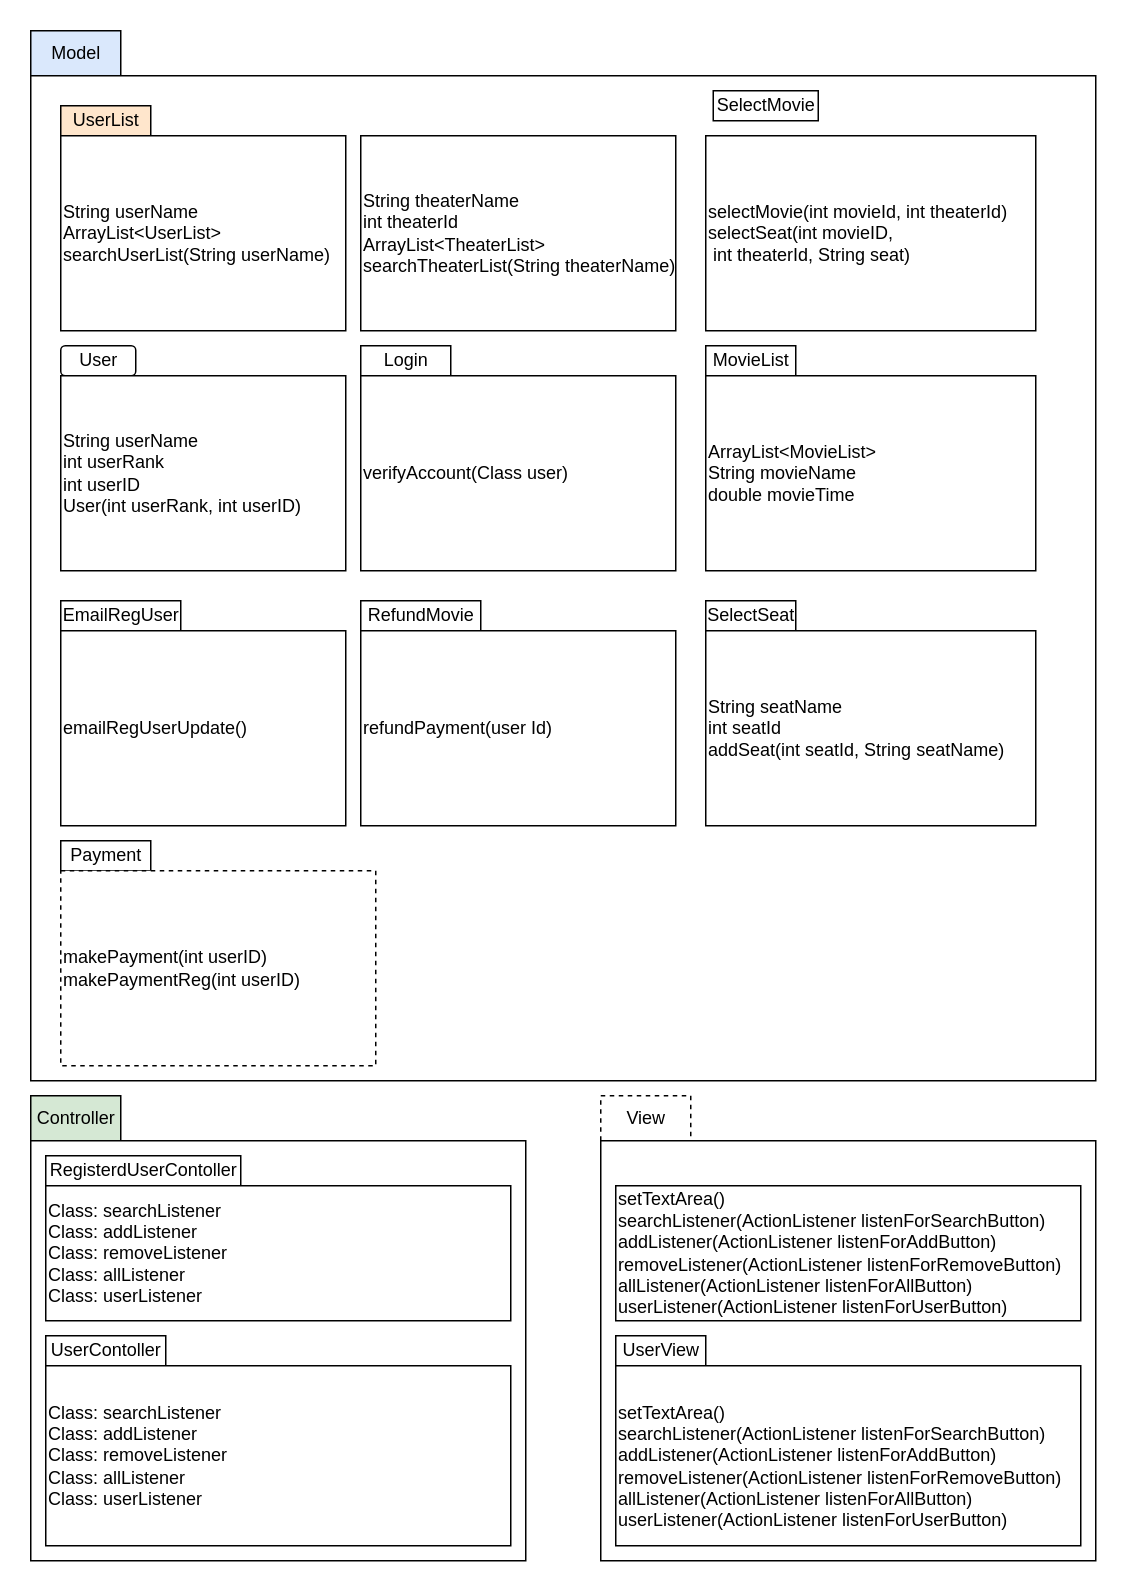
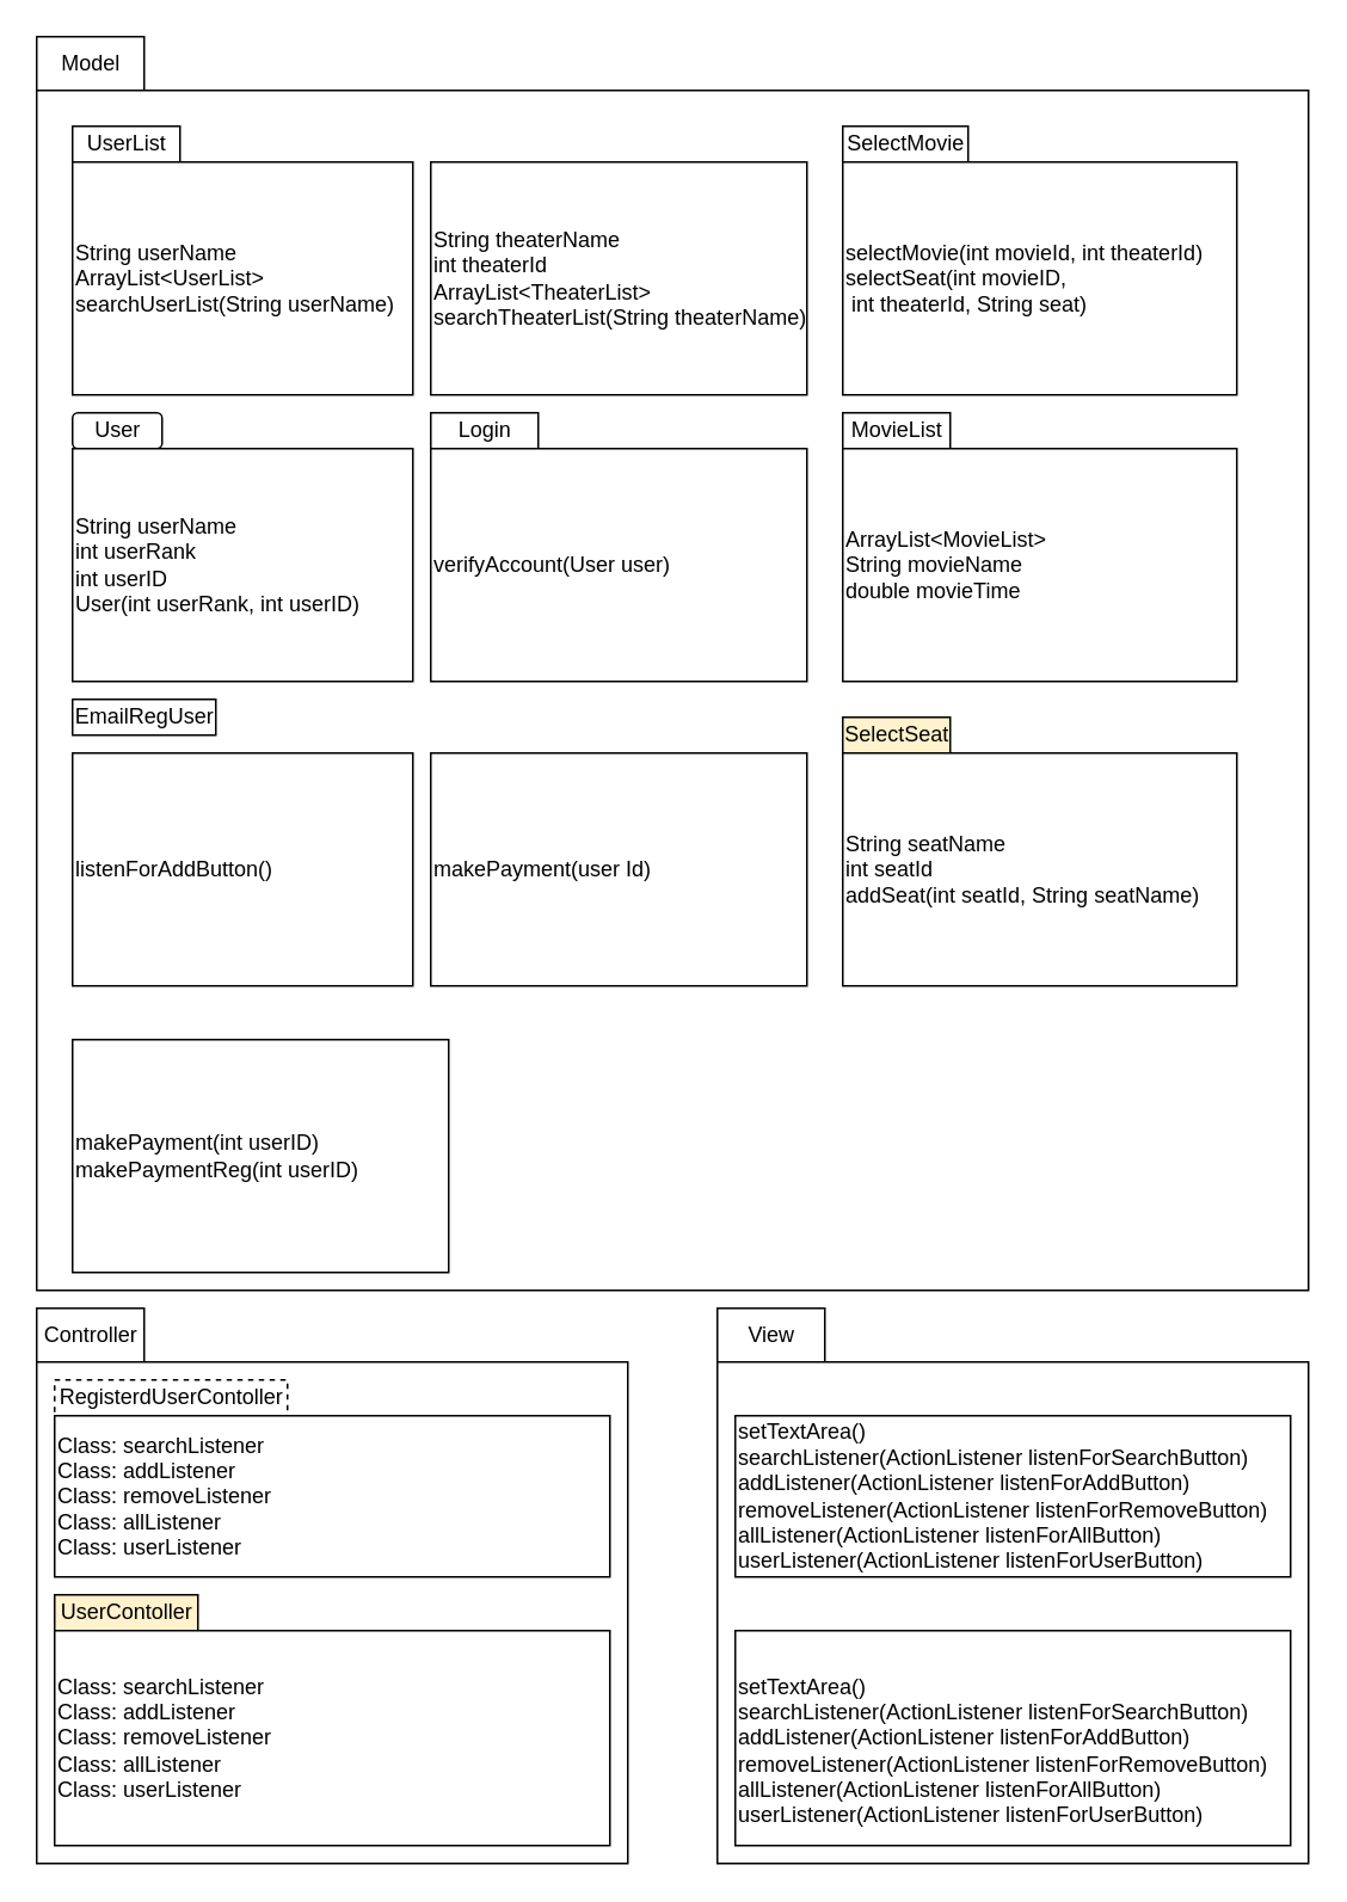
- <mxCell id="2" value="Model" style="html=1;fillColor=#dae8fc;" vertex="1" parent="1"><mxGeometry x="20" y="20" width="60" height="30" as="geometry" /></mxCell>
+ <mxCell id="2" value="Model" style="html=1;" vertex="1" parent="1"><mxGeometry x="20" y="20" width="60" height="30" as="geometry" /></mxCell>
- <mxCell id="15" value="SelectMovie" style="html=1;" vertex="1" parent="1"><mxGeometry x="475" y="60" width="70" height="20" as="geometry" /></mxCell>
+ <mxCell id="15" value="SelectMovie" style="html=1;" vertex="1" parent="1"><mxGeometry x="470" y="70" width="70" height="20" as="geometry" /></mxCell>
- <mxCell id="13" value="UserList" style="html=1;fillColor=#ffe6cc;" vertex="1" parent="1"><mxGeometry x="40" y="70" width="60" height="20" as="geometry" /></mxCell>
+ <mxCell id="13" value="UserList" style="html=1;" vertex="1" parent="1"><mxGeometry x="40" y="70" width="60" height="20" as="geometry" /></mxCell>
- <mxCell id="24" value="verifyAccount(Class user)" style="html=1;align=left;" vertex="1" parent="1"><mxGeometry x="240" y="250" width="210" height="130" as="geometry" /></mxCell>
+ <mxCell id="24" value="verifyAccount(User user)" style="html=1;align=left;" vertex="1" parent="1"><mxGeometry x="240" y="250" width="210" height="130" as="geometry" /></mxCell>
- <mxCell id="17" value="EmailRegUser" style="html=1;" vertex="1" parent="1"><mxGeometry x="40" y="400" width="80" height="20" as="geometry" /></mxCell>
+ <mxCell id="17" value="EmailRegUser" style="html=1;" vertex="1" parent="1"><mxGeometry x="40" y="390" width="80" height="20" as="geometry" /></mxCell>
- <mxCell id="18" value="RefundMovie" style="html=1;" vertex="1" parent="1"><mxGeometry x="240" y="400" width="80" height="20" as="geometry" /></mxCell>
- <mxCell id="16" value="SelectSeat" style="html=1;" vertex="1" parent="1"><mxGeometry x="470" y="400" width="60" height="20" as="geometry" /></mxCell>
+ <mxCell id="16" value="SelectSeat" style="html=1;fillColor=#fff2cc;" vertex="1" parent="1"><mxGeometry x="470" y="400" width="60" height="20" as="geometry" /></mxCell>
- <mxCell id="26" value="emailRegUserUpdate()" style="html=1;align=left;" vertex="1" parent="1"><mxGeometry x="40" y="420" width="190" height="130" as="geometry" /></mxCell>
+ <mxCell id="26" value="listenForAddButton()" style="html=1;align=left;" vertex="1" parent="1"><mxGeometry x="40" y="420" width="190" height="130" as="geometry" /></mxCell>
- <mxCell id="27" value="refundPayment(user Id)" style="html=1;align=left;" vertex="1" parent="1"><mxGeometry x="240" y="420" width="210" height="130" as="geometry" /></mxCell>
+ <mxCell id="27" value="makePayment(user Id)" style="html=1;align=left;" vertex="1" parent="1"><mxGeometry x="240" y="420" width="210" height="130" as="geometry" /></mxCell>
- <mxCell id="19" value="Payment" style="html=1;" vertex="1" parent="1"><mxGeometry x="40" y="560" width="60" height="20" as="geometry" /></mxCell>
- <mxCell id="29" value="makePayment(int userID)&lt;br&gt;makePaymentReg(int userID)" style="html=1;align=left;dashed=1;" vertex="1" parent="1"><mxGeometry x="40" y="580" width="210" height="130" as="geometry" /></mxCell>
+ <mxCell id="29" value="makePayment(int userID)&lt;br&gt;makePaymentReg(int userID)" style="html=1;align=left;" vertex="1" parent="1"><mxGeometry x="40" y="580" width="210" height="130" as="geometry" /></mxCell>
- <mxCell id="4" value="Controller" style="html=1;fillColor=#d5e8d4;" vertex="1" parent="1"><mxGeometry x="20" y="730" width="60" height="30" as="geometry" /></mxCell>
+ <mxCell id="4" value="Controller" style="html=1;" vertex="1" parent="1"><mxGeometry x="20" y="730" width="60" height="30" as="geometry" /></mxCell>
- <mxCell id="3" value="View" style="html=1;dashed=1;" vertex="1" parent="1"><mxGeometry x="400" y="730" width="60" height="30" as="geometry" /></mxCell>
+ <mxCell id="3" value="View" style="html=1;" vertex="1" parent="1"><mxGeometry x="400" y="730" width="60" height="30" as="geometry" /></mxCell>
- <mxCell id="10" value="RegisterdUserContoller" style="html=1;" vertex="1" parent="1"><mxGeometry x="30" y="770" width="130" height="20" as="geometry" /></mxCell>
+ <mxCell id="10" value="RegisterdUserContoller" style="html=1;dashed=1;" vertex="1" parent="1"><mxGeometry x="30" y="770" width="130" height="20" as="geometry" /></mxCell>
- <mxCell id="9" value="UserContoller" style="html=1;" vertex="1" parent="1"><mxGeometry x="30" y="890" width="80" height="20" as="geometry" /></mxCell>
+ <mxCell id="9" value="UserContoller" style="html=1;fillColor=#fff2cc;" vertex="1" parent="1"><mxGeometry x="30" y="890" width="80" height="20" as="geometry" /></mxCell>
- <mxCell id="8" value="UserView" style="html=1;" vertex="1" parent="1"><mxGeometry x="410" y="890" width="60" height="20" as="geometry" /></mxCell>
